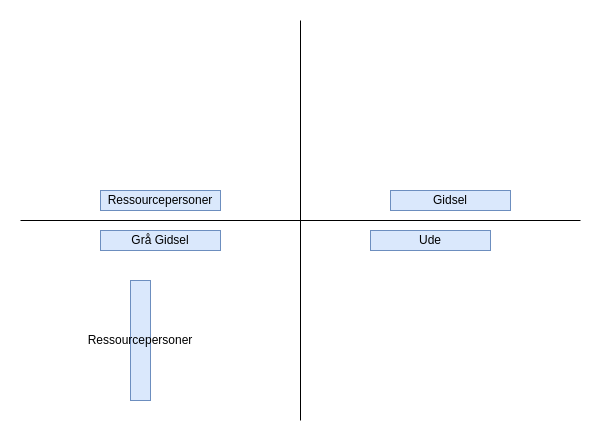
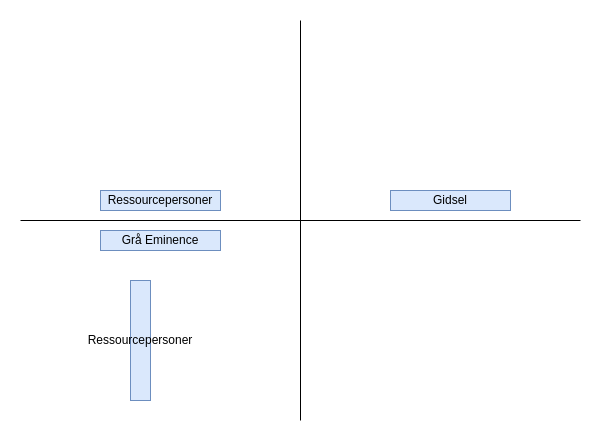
- <mxCell id="5" value="Grå Gidsel" style="rounded=0;whiteSpace=wrap;html=1;fillColor=#dae8fc;strokeColor=#6c8ebf;" vertex="1" parent="1"><mxGeometry x="100" y="230" width="120" height="20" as="geometry" /></mxCell>
+ <mxCell id="5" value="Grå Eminence" style="rounded=0;whiteSpace=wrap;html=1;fillColor=#dae8fc;strokeColor=#6c8ebf;" vertex="1" parent="1"><mxGeometry x="100" y="230" width="120" height="20" as="geometry" /></mxCell>
- <mxCell id="6" value="Ude" style="rounded=0;whiteSpace=wrap;html=1;fillColor=#dae8fc;strokeColor=#6c8ebf;" vertex="1" parent="1"><mxGeometry x="370" y="230" width="120" height="20" as="geometry" /></mxCell>
